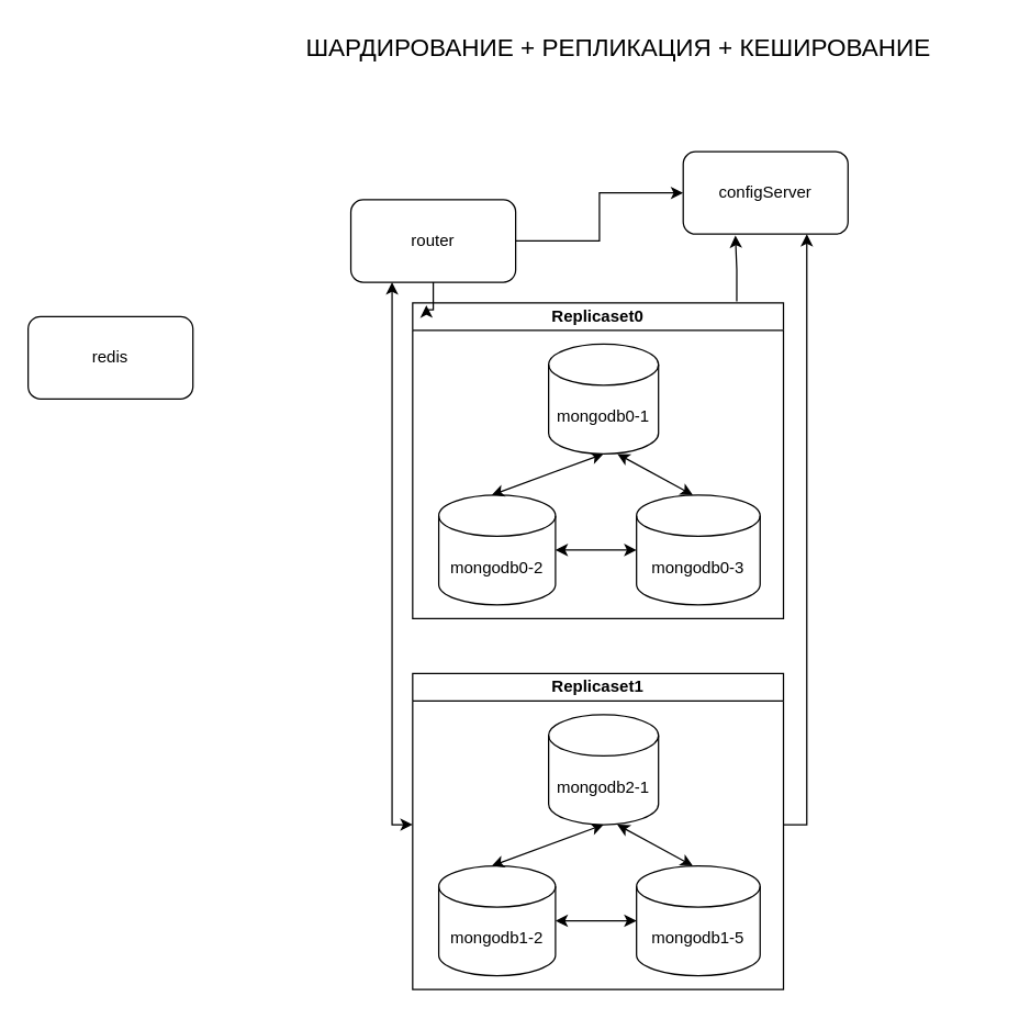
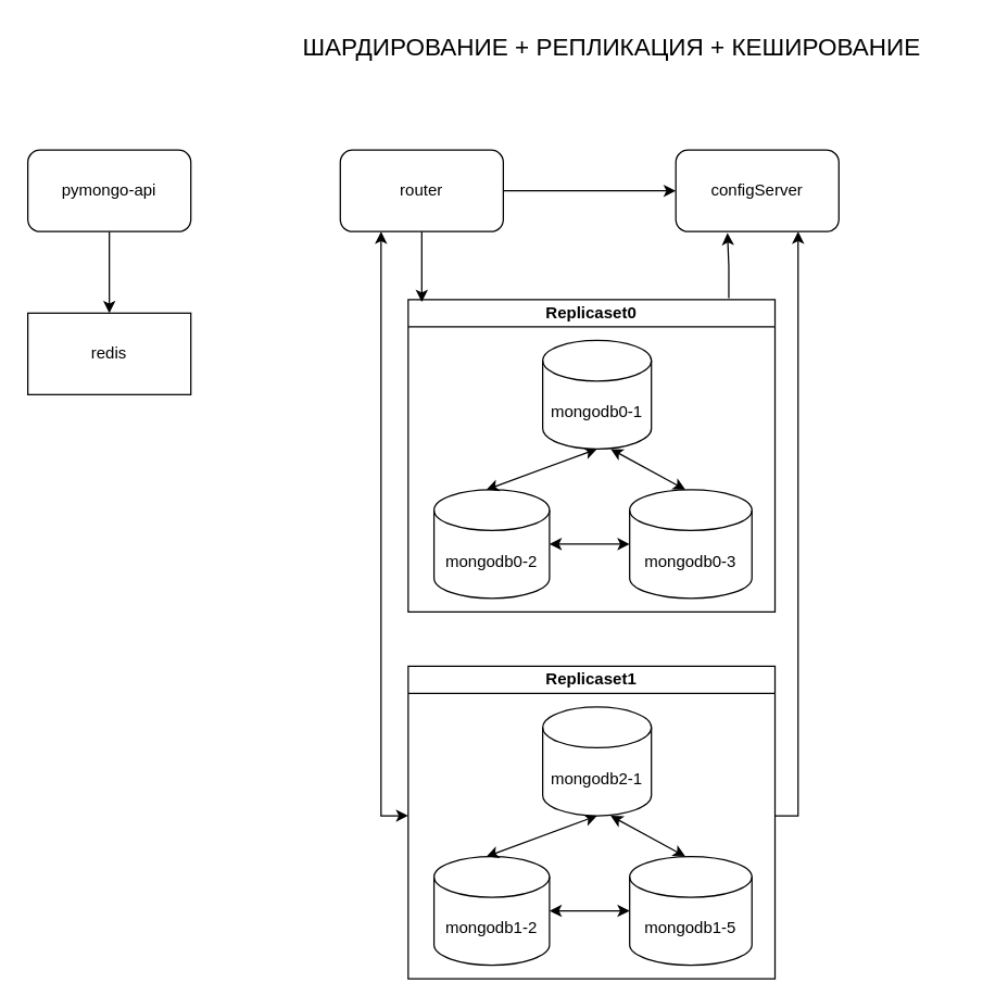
+ <mxCell id="3" value="pymongo-api" style="rounded=1;whiteSpace=wrap;html=1;" parent="1" vertex="1"><mxGeometry x="20" y="110" width="120" height="60" as="geometry" /></mxCell>
- <mxCell id="5" value="router" style="rounded=1;whiteSpace=wrap;html=1;" vertex="1" parent="1"><mxGeometry x="255" y="145" width="120" height="60" as="geometry" /></mxCell>
+ <mxCell id="5" value="router" style="rounded=1;whiteSpace=wrap;html=1;" vertex="1" parent="1"><mxGeometry x="250" y="110" width="120" height="60" as="geometry" /></mxCell>
+ <mxCell id="2" style="edgeStyle=orthogonalEdgeStyle;rounded=0;orthogonalLoop=1;jettySize=auto;html=1;entryX=0.5;entryY=0;entryDx=0;entryDy=0;" edge="1" parent="1" source="3" target="26"><mxGeometry relative="1" as="geometry" /></mxCell>
- <mxCell id="26" value="redis" style="rounded=1;whiteSpace=wrap;html=1;" vertex="1" parent="1"><mxGeometry x="20" y="230" width="120" height="60" as="geometry" /></mxCell>
+ <mxCell id="26" value="redis" style="whiteSpace=wrap;html=1;rounded=0;" vertex="1" parent="1"><mxGeometry x="20" y="230" width="120" height="60" as="geometry" /></mxCell>
